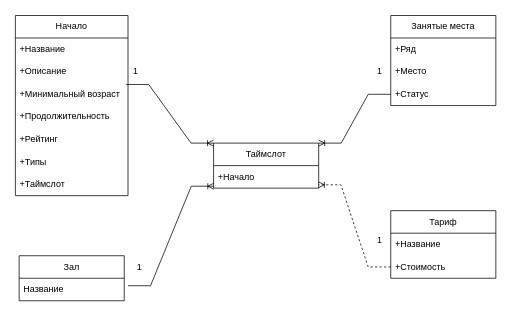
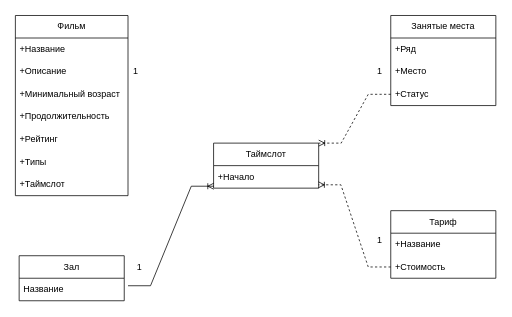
- <mxCell id="2" value="Начало" style="swimlane;fontStyle=0;childLayout=stackLayout;horizontal=1;startSize=30;horizontalStack=0;resizeParent=1;resizeParentMax=0;resizeLast=0;collapsible=1;marginBottom=0;whiteSpace=wrap;html=1;" vertex="1" parent="1"><mxGeometry x="20" y="20" width="150" height="240" as="geometry" /></mxCell>
+ <mxCell id="2" value="Фильм" style="swimlane;fontStyle=0;childLayout=stackLayout;horizontal=1;startSize=30;horizontalStack=0;resizeParent=1;resizeParentMax=0;resizeLast=0;collapsible=1;marginBottom=0;whiteSpace=wrap;html=1;" vertex="1" parent="1"><mxGeometry x="20" y="20" width="150" height="240" as="geometry" /></mxCell>
- <mxCell id="21" value="" style="edgeStyle=entityRelationEdgeStyle;fontSize=12;html=1;endArrow=ERoneToMany;rounded=0;exitX=0.984;exitY=0.063;exitDx=0;exitDy=0;exitPerimeter=0;entryX=0;entryY=0;entryDx=0;entryDy=0;" edge="1" parent="1" source="5" target="14"><mxGeometry width="100" height="100" relative="1" as="geometry"><mxPoint x="180" y="80" as="sourcePoint" /><mxPoint x="280" y="-20" as="targetPoint" /></mxGeometry></mxCell>
- <mxCell id="25" value="" style="edgeStyle=entityRelationEdgeStyle;fontSize=12;html=1;endArrow=ERoneToMany;rounded=0;entryX=1;entryY=0;entryDx=0;entryDy=0;" edge="1" parent="1" source="13" target="14"><mxGeometry width="100" height="100" relative="1" as="geometry"><mxPoint x="400" y="160" as="sourcePoint" /><mxPoint x="424" y="220" as="targetPoint" /></mxGeometry></mxCell>
+ <mxCell id="25" value="" style="edgeStyle=entityRelationEdgeStyle;fontSize=12;html=1;endArrow=ERoneToMany;rounded=0;entryX=1;entryY=0;entryDx=0;entryDy=0;dashed=1;" edge="1" parent="1" source="13" target="14"><mxGeometry width="100" height="100" relative="1" as="geometry"><mxPoint x="400" y="160" as="sourcePoint" /><mxPoint x="424" y="220" as="targetPoint" /></mxGeometry></mxCell>
